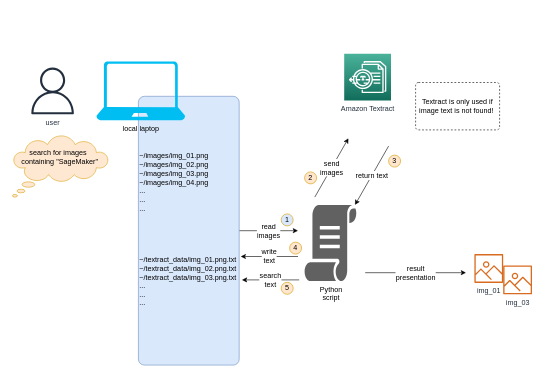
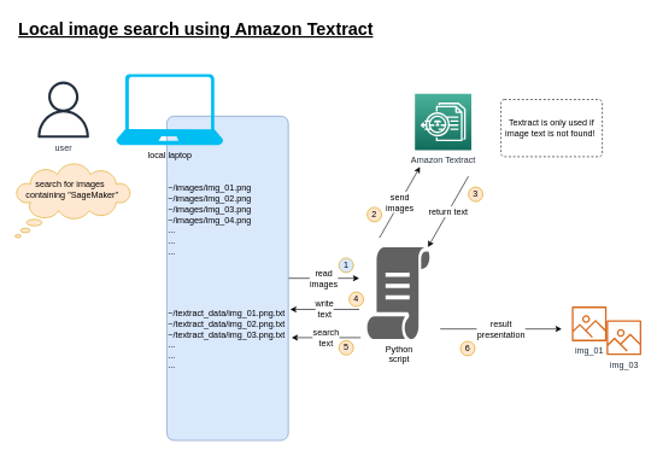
+ <mxCell id="4" value="&lt;h1&gt;&lt;u&gt;Local image search using Amazon Textract&lt;/u&gt;&lt;/h1&gt;" style="text;html=1;strokeColor=none;fillColor=none;spacing=5;spacingTop=-20;whiteSpace=wrap;overflow=hidden;rounded=0;" parent="1" vertex="1"><mxGeometry x="20" y="20" width="518" height="56" as="geometry" /></mxCell>
- <mxCell id="7" value="Amazon Textract" style="sketch=0;points=[[0,0,0],[0.25,0,0],[0.5,0,0],[0.75,0,0],[1,0,0],[0,1,0],[0.25,1,0],[0.5,1,0],[0.75,1,0],[1,1,0],[0,0.25,0],[0,0.5,0],[0,0.75,0],[1,0.25,0],[1,0.5,0],[1,0.75,0]];outlineConnect=0;fontColor=#232F3E;gradientColor=#4AB29A;gradientDirection=north;fillColor=#116D5B;strokeColor=#ffffff;dashed=0;verticalLabelPosition=bottom;verticalAlign=top;align=center;html=1;fontSize=12;fontStyle=0;aspect=fixed;shape=mxgraph.aws4.resourceIcon;resIcon=mxgraph.aws4.textract;" parent="1" vertex="1"><mxGeometry x="573" y="89" width="78" height="78" as="geometry" /></mxCell>
+ <mxCell id="7" value="Amazon Textract" style="sketch=0;points=[[0,0,0],[0.25,0,0],[0.5,0,0],[0.75,0,0],[1,0,0],[0,1,0],[0.25,1,0],[0.5,1,0],[0.75,1,0],[1,1,0],[0,0.25,0],[0,0.5,0],[0,0.75,0],[1,0.25,0],[1,0.5,0],[1,0.75,0]];outlineConnect=0;fontColor=#232F3E;gradientColor=#4AB29A;gradientDirection=north;fillColor=#116D5B;strokeColor=#ffffff;dashed=0;verticalLabelPosition=bottom;verticalAlign=top;align=center;html=1;fontSize=12;fontStyle=0;aspect=fixed;shape=mxgraph.aws4.resourceIcon;resIcon=mxgraph.aws4.textract;" parent="1" vertex="1"><mxGeometry x="573" y="129" width="78" height="78" as="geometry" /></mxCell>
+ <mxCell id="19" value="6" style="ellipse;whiteSpace=wrap;html=1;fillColor=#ffe6cc;strokeColor=#d79b00;" vertex="1" parent="1"><mxGeometry x="636" y="471" width="20" height="20" as="geometry" /></mxCell>
